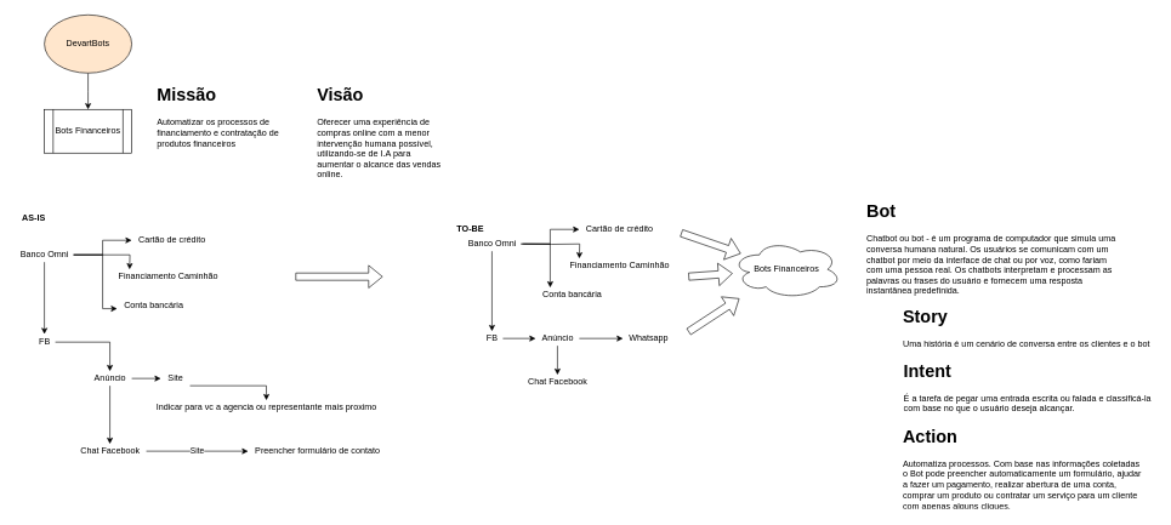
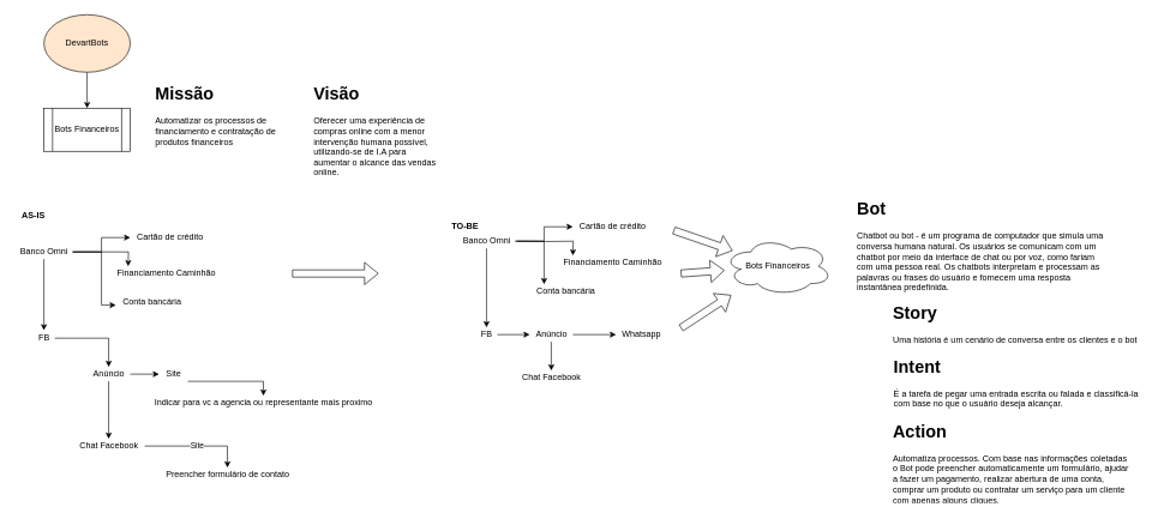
- <mxCell id="25" value="Preencher formulário de contato" style="text;html=1;align=center;verticalAlign=middle;resizable=0;points=[];autosize=1;strokeColor=none;" vertex="1" parent="1"><mxGeometry x="340" y="610" width="190" height="20" as="geometry" /></mxCell>
+ <mxCell id="25" value="Preencher formulário de contato" style="text;html=1;align=center;verticalAlign=middle;resizable=0;points=[];autosize=1;strokeColor=none;" vertex="1" parent="1"><mxGeometry x="220" y="650" width="190" height="20" as="geometry" /></mxCell>
